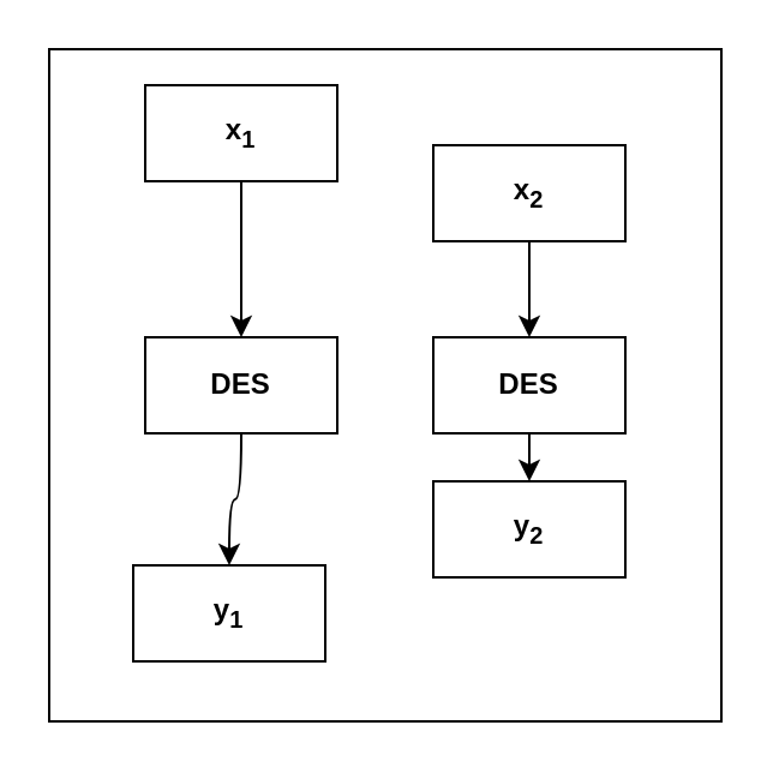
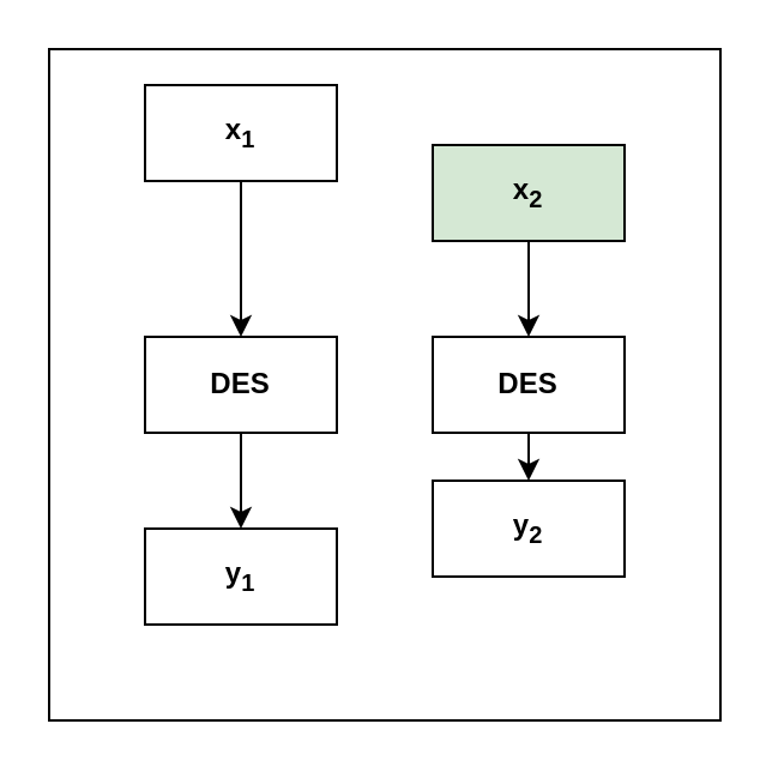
- <mxCell id="9" value="x&lt;sub&gt;2&lt;/sub&gt;" style="rounded=0;whiteSpace=wrap;html=1;fontStyle=1" vertex="1" parent="1"><mxGeometry x="180" y="60" width="80" height="40" as="geometry" /></mxCell>
+ <mxCell id="9" value="x&lt;sub&gt;2&lt;/sub&gt;" style="rounded=0;whiteSpace=wrap;html=1;fontStyle=1;fillColor=#d5e8d4;" vertex="1" parent="1"><mxGeometry x="180" y="60" width="80" height="40" as="geometry" /></mxCell>
- <mxCell id="7" value="y&lt;sub&gt;1&lt;/sub&gt;" style="rounded=0;whiteSpace=wrap;html=1;fontStyle=1" vertex="1" parent="1"><mxGeometry x="55" y="235" width="80" height="40" as="geometry" /></mxCell>
+ <mxCell id="7" value="y&lt;sub&gt;1&lt;/sub&gt;" style="rounded=0;whiteSpace=wrap;html=1;fontStyle=1" vertex="1" parent="1"><mxGeometry x="60" y="220" width="80" height="40" as="geometry" /></mxCell>
